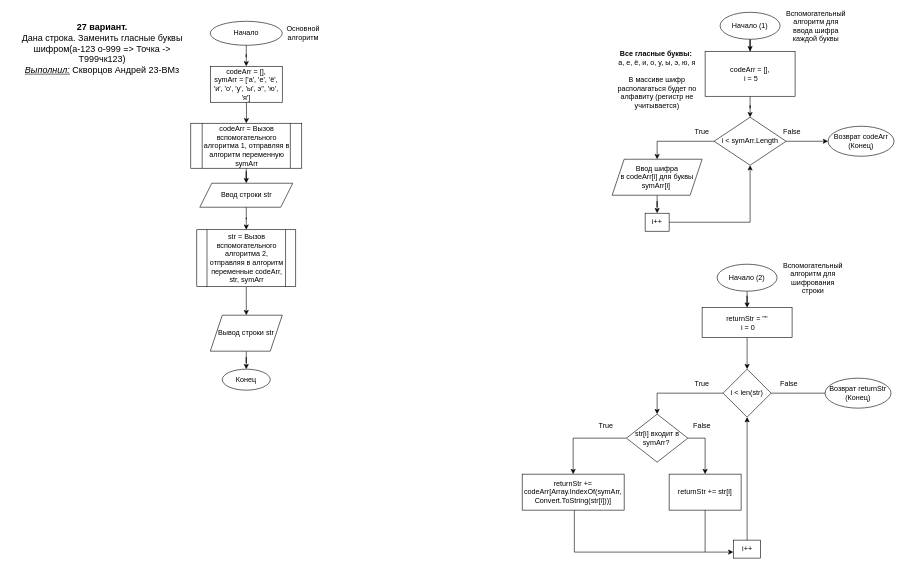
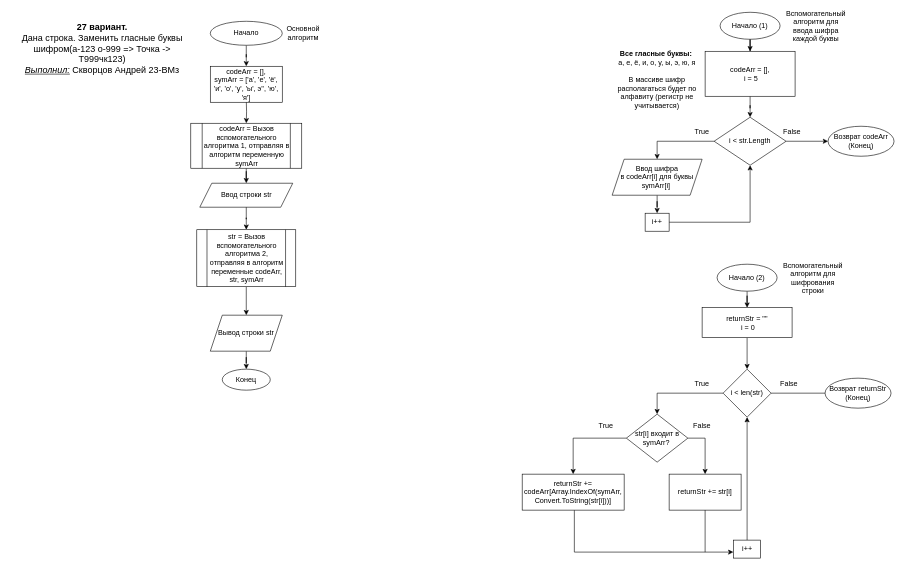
- <mxCell id="21" value="i &amp;lt; symArr.Length" style="rhombus;whiteSpace=wrap;html=1;" parent="1" vertex="1"><mxGeometry x="1190" y="195" width="120" height="80" as="geometry" /></mxCell>
+ <mxCell id="21" value="i &amp;lt; str.Length" style="rhombus;whiteSpace=wrap;html=1;" parent="1" vertex="1"><mxGeometry x="1190" y="195" width="120" height="80" as="geometry" /></mxCell>
